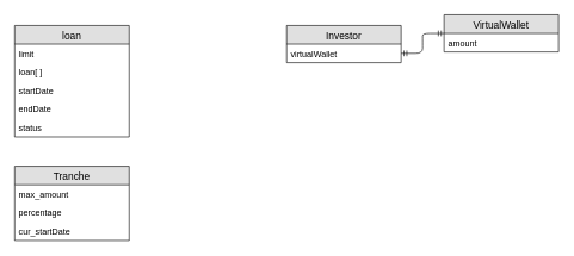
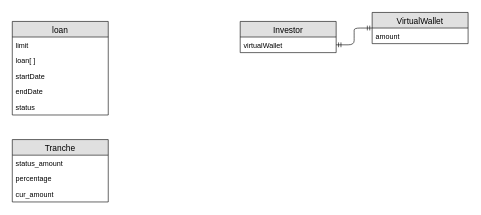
- <mxCell id="11" value="max_amount" style="text;strokeColor=none;fillColor=none;spacingLeft=4;spacingRight=4;overflow=hidden;rotatable=0;points=[[0,0.5],[1,0.5]];portConstraint=eastwest;fontSize=12;" vertex="1" parent="10"><mxGeometry y="26" width="160" height="26" as="geometry" /></mxCell>
+ <mxCell id="11" value="status_amount" style="text;strokeColor=none;fillColor=none;spacingLeft=4;spacingRight=4;overflow=hidden;rotatable=0;points=[[0,0.5],[1,0.5]];portConstraint=eastwest;fontSize=12;" vertex="1" parent="10"><mxGeometry y="26" width="160" height="26" as="geometry" /></mxCell>
- <mxCell id="13" value="cur_startDate" style="text;strokeColor=none;fillColor=none;spacingLeft=4;spacingRight=4;overflow=hidden;rotatable=0;points=[[0,0.5],[1,0.5]];portConstraint=eastwest;fontSize=12;" vertex="1" parent="10"><mxGeometry y="78" width="160" height="26" as="geometry" /></mxCell>
+ <mxCell id="13" value="cur_amount" style="text;strokeColor=none;fillColor=none;spacingLeft=4;spacingRight=4;overflow=hidden;rotatable=0;points=[[0,0.5],[1,0.5]];portConstraint=eastwest;fontSize=12;" vertex="1" parent="10"><mxGeometry y="78" width="160" height="26" as="geometry" /></mxCell>
